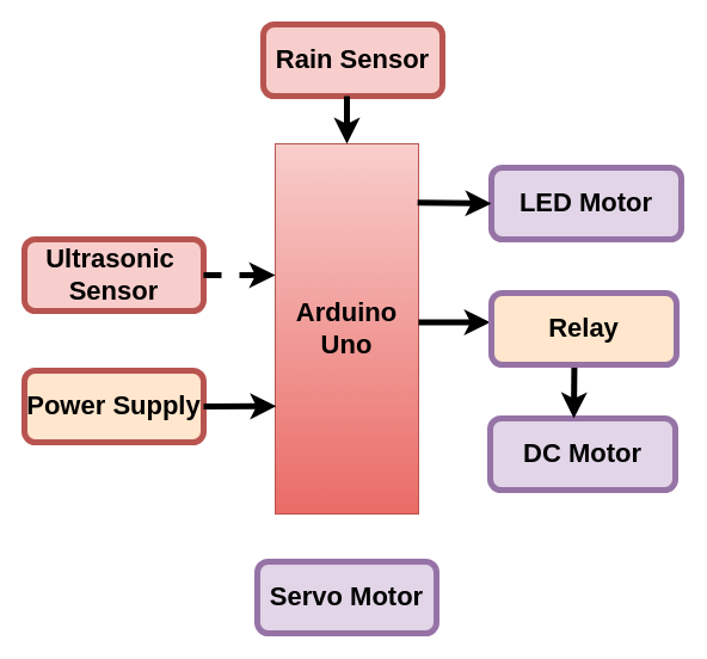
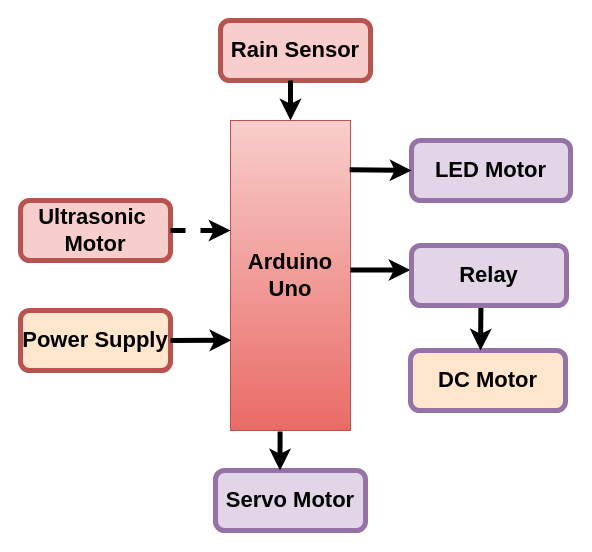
- <mxCell id="6" value="&lt;b&gt;Ultrasonic&amp;nbsp;&lt;br&gt;Sensor&lt;/b&gt;" style="rounded=1;whiteSpace=wrap;html=1;fontSize=22;fillColor=#f8cecc;strokeColor=#b85450;strokeWidth=5;" vertex="1" parent="1"><mxGeometry x="20" y="200" width="150" height="60" as="geometry" /></mxCell>
+ <mxCell id="6" value="&lt;b&gt;Ultrasonic&amp;nbsp;&lt;br&gt;Motor&lt;/b&gt;" style="rounded=1;whiteSpace=wrap;html=1;fontSize=22;fillColor=#f8cecc;strokeColor=#b85450;strokeWidth=5;" vertex="1" parent="1"><mxGeometry x="20" y="200" width="150" height="60" as="geometry" /></mxCell>
- <mxCell id="15" value="&lt;b&gt;Relay&lt;/b&gt;" style="rounded=1;whiteSpace=wrap;html=1;fontSize=22;fillColor=#ffe6cc;strokeColor=#9673a6;strokeWidth=5;" vertex="1" parent="1"><mxGeometry x="411" y="245" width="155" height="60" as="geometry" /></mxCell>
+ <mxCell id="15" value="&lt;b&gt;Relay&lt;/b&gt;" style="rounded=1;whiteSpace=wrap;html=1;fontSize=22;fillColor=#e1d5e7;strokeColor=#9673a6;strokeWidth=5;" vertex="1" parent="1"><mxGeometry x="411" y="245" width="155" height="60" as="geometry" /></mxCell>
- <mxCell id="4" value="&lt;b&gt;DC Motor&lt;/b&gt;" style="rounded=1;whiteSpace=wrap;html=1;fontSize=22;fillColor=#e1d5e7;strokeColor=#9673a6;strokeWidth=5;" vertex="1" parent="1"><mxGeometry x="410" y="350" width="155" height="60" as="geometry" /></mxCell>
+ <mxCell id="4" value="&lt;b&gt;DC Motor&lt;/b&gt;" style="rounded=1;whiteSpace=wrap;html=1;fontSize=22;fillColor=#ffe6cc;strokeColor=#9673a6;strokeWidth=5;" vertex="1" parent="1"><mxGeometry x="410" y="350" width="155" height="60" as="geometry" /></mxCell>
+ <mxCell id="11" value="" style="endArrow=classic;html=1;rounded=1;fontSize=22;strokeWidth=5;exitX=0.413;exitY=1.003;exitDx=0;exitDy=0;exitPerimeter=0;entryX=0.43;entryY=0;entryDx=0;entryDy=0;entryPerimeter=0;" edge="1" parent="1" source="3" target="2"><mxGeometry width="50" height="50" relative="1" as="geometry"><mxPoint x="290" y="270" as="sourcePoint" /><mxPoint x="340" y="220" as="targetPoint" /></mxGeometry></mxCell>
